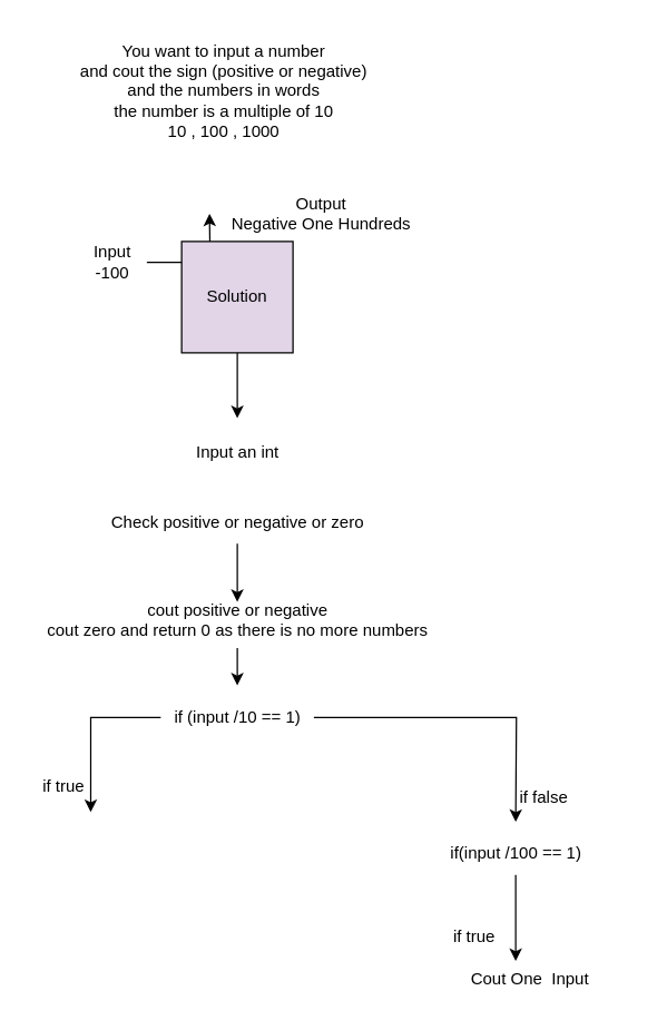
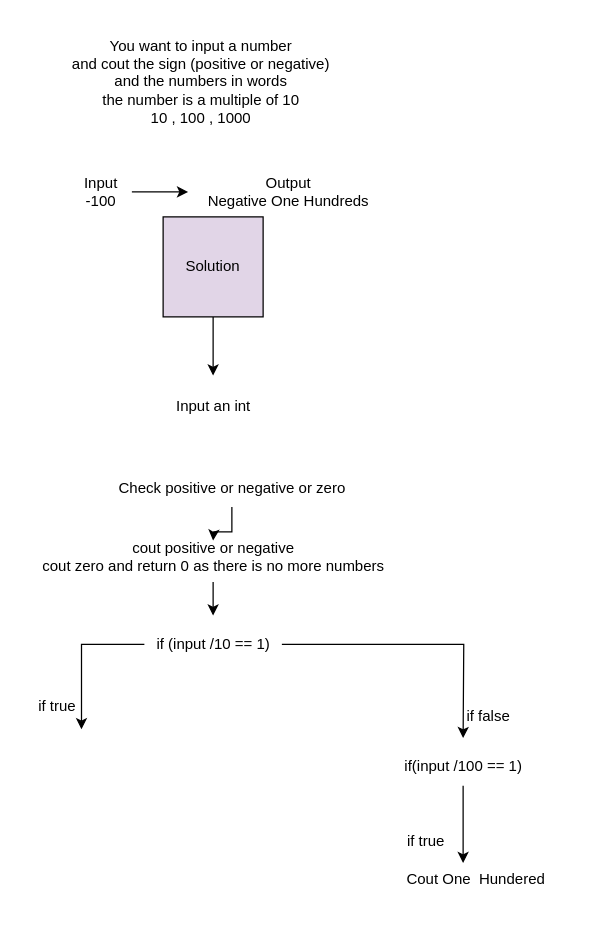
- <mxCell id="4" value="Input&lt;br&gt;-100" style="text;html=1;align=center;verticalAlign=middle;resizable=0;points=[];autosize=1;strokeColor=none;fillColor=none;" vertex="1" parent="1"><mxGeometry x="55" y="168" width="50" height="40" as="geometry" /></mxCell>
+ <mxCell id="4" value="Input&lt;br&gt;-100" style="text;html=1;align=center;verticalAlign=middle;resizable=0;points=[];autosize=1;strokeColor=none;fillColor=none;" vertex="1" parent="1"><mxGeometry x="55" y="133" width="50" height="40" as="geometry" /></mxCell>
- <mxCell id="10" value="Check positive or negative or zero" style="text;html=1;align=center;verticalAlign=middle;resizable=0;points=[];autosize=1;strokeColor=none;fillColor=none;" vertex="1" parent="1"><mxGeometry x="65" y="360" width="210" height="30" as="geometry" /></mxCell>
+ <mxCell id="10" value="Check positive or negative or zero" style="text;html=1;align=center;verticalAlign=middle;resizable=0;points=[];autosize=1;strokeColor=none;fillColor=none;" vertex="1" parent="1"><mxGeometry x="80" y="375" width="210" height="30" as="geometry" /></mxCell>
- <mxCell id="21" value="Cout One&amp;nbsp; Input" style="text;html=1;align=center;verticalAlign=middle;resizable=0;points=[];autosize=1;strokeColor=none;fillColor=none;" vertex="1" parent="1"><mxGeometry x="310" y="688" width="140" height="30" as="geometry" /></mxCell>
+ <mxCell id="21" value="Cout One&amp;nbsp; Hundered" style="text;html=1;align=center;verticalAlign=middle;resizable=0;points=[];autosize=1;strokeColor=none;fillColor=none;" vertex="1" parent="1"><mxGeometry x="310" y="688" width="140" height="30" as="geometry" /></mxCell>
